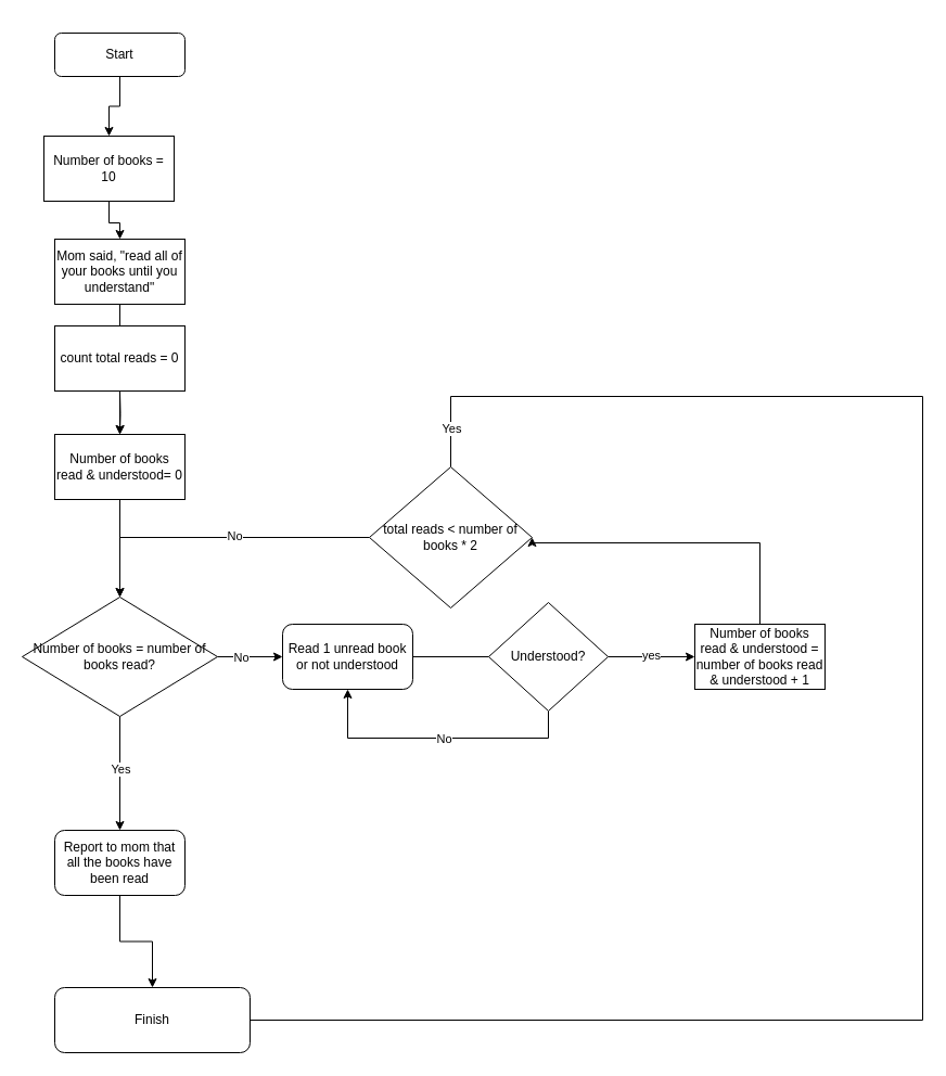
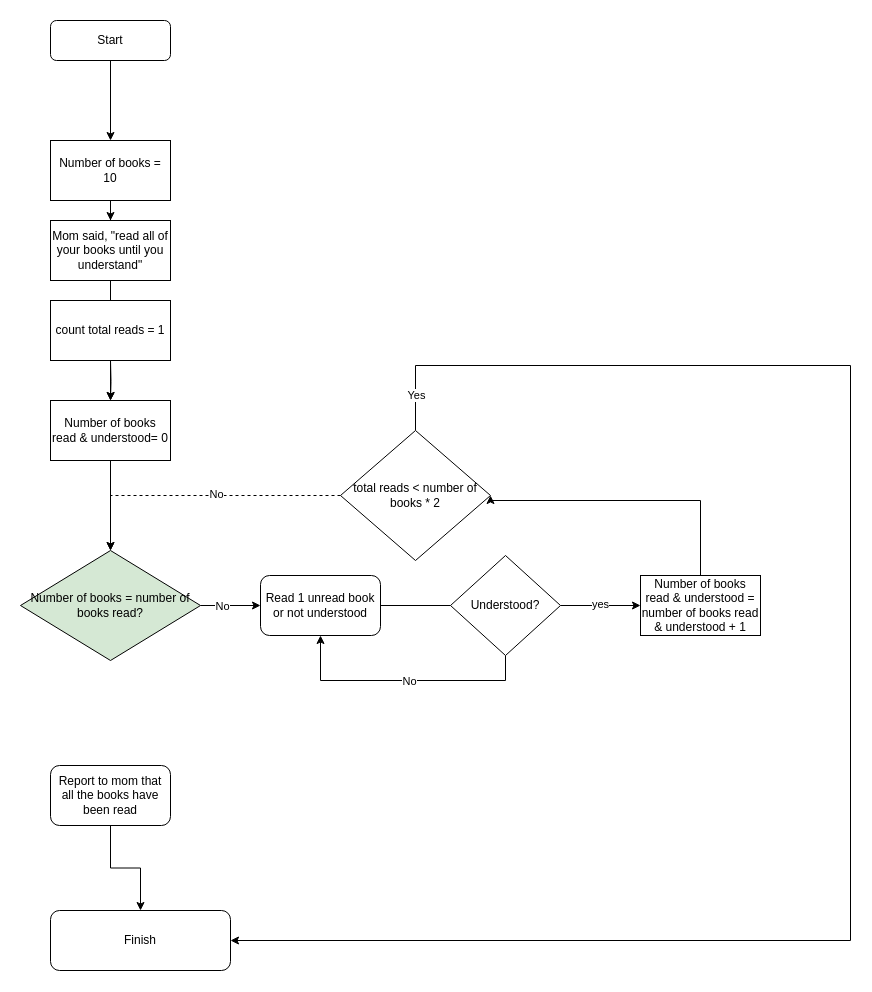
- <mxCell id="3" value="Start" style="rounded=1;whiteSpace=wrap;html=1;fontSize=12;glass=0;strokeWidth=1;shadow=0;" parent="1" vertex="1"><mxGeometry x="50" y="30" width="120" height="40" as="geometry" /></mxCell>
+ <mxCell id="3" value="Start" style="rounded=1;whiteSpace=wrap;html=1;fontSize=12;glass=0;strokeWidth=1;shadow=0;" parent="1" vertex="1"><mxGeometry x="50" y="20" width="120" height="40" as="geometry" /></mxCell>
- <mxCell id="5" value="Number of books = 10" style="rounded=0;whiteSpace=wrap;html=1;" parent="1" vertex="1"><mxGeometry x="40" y="125" width="120" height="60" as="geometry" /></mxCell>
+ <mxCell id="5" value="Number of books = 10" style="rounded=0;whiteSpace=wrap;html=1;" parent="1" vertex="1"><mxGeometry x="50" y="140" width="120" height="60" as="geometry" /></mxCell>
- <mxCell id="33" value="count total reads = 0" style="whiteSpace=wrap;html=1;rounded=0;" parent="1" vertex="1"><mxGeometry x="50" y="300" width="120" height="60" as="geometry" /></mxCell>
+ <mxCell id="33" value="count total reads = 1" style="whiteSpace=wrap;html=1;rounded=0;" parent="1" vertex="1"><mxGeometry x="50" y="300" width="120" height="60" as="geometry" /></mxCell>
- <mxCell id="28" style="edgeStyle=orthogonalEdgeStyle;rounded=0;orthogonalLoop=1;jettySize=auto;html=1;entryX=0.5;entryY=0;entryDx=0;entryDy=0;" parent="1" source="32" target="13" edge="1"><mxGeometry relative="1" as="geometry" /></mxCell>
+ <mxCell id="28" style="edgeStyle=orthogonalEdgeStyle;rounded=0;orthogonalLoop=1;jettySize=auto;html=1;entryX=0.5;entryY=0;entryDx=0;entryDy=0;dashed=1;" parent="1" source="32" target="13" edge="1"><mxGeometry relative="1" as="geometry" /></mxCell>
- <mxCell id="13" value="Number of books = number of books read?" style="rhombus;whiteSpace=wrap;html=1;rounded=0;" parent="1" vertex="1"><mxGeometry x="20" y="550" width="180" height="110" as="geometry" /></mxCell>
+ <mxCell id="13" value="Number of books = number of books read?" style="rhombus;whiteSpace=wrap;html=1;rounded=0;fillColor=#d5e8d4;" parent="1" vertex="1"><mxGeometry x="20" y="550" width="180" height="110" as="geometry" /></mxCell>
- <mxCell id="11" value="" style="edgeStyle=orthogonalEdgeStyle;rounded=0;orthogonalLoop=1;jettySize=auto;html=1;" parent="1" source="13" target="20" edge="1"><mxGeometry relative="1" as="geometry" /></mxCell>
- <mxCell id="12" value="Yes" style="edgeLabel;html=1;align=center;verticalAlign=middle;resizable=0;points=[];" parent="11" vertex="1" connectable="0"><mxGeometry x="-0.086" relative="1" as="geometry"><mxPoint as="offset" /></mxGeometry></mxCell>
- <mxCell id="30" style="edgeStyle=orthogonalEdgeStyle;rounded=0;orthogonalLoop=1;jettySize=auto;html=1;entryX=1;entryY=0.5;entryDx=0;entryDy=0;endArrow=none;" parent="1" source="32" target="21" edge="1"><mxGeometry relative="1" as="geometry"><mxPoint x="840" y="940" as="targetPoint" /><Array as="points"><mxPoint x="415" y="365" /><mxPoint x="850" y="365" /><mxPoint x="850" y="940" /></Array></mxGeometry></mxCell>
+ <mxCell id="30" style="edgeStyle=orthogonalEdgeStyle;rounded=0;orthogonalLoop=1;jettySize=auto;html=1;entryX=1;entryY=0.5;entryDx=0;entryDy=0;" parent="1" source="32" target="21" edge="1"><mxGeometry relative="1" as="geometry"><mxPoint x="840" y="940" as="targetPoint" /><Array as="points"><mxPoint x="415" y="365" /><mxPoint x="850" y="365" /><mxPoint x="850" y="940" /></Array></mxGeometry></mxCell>
